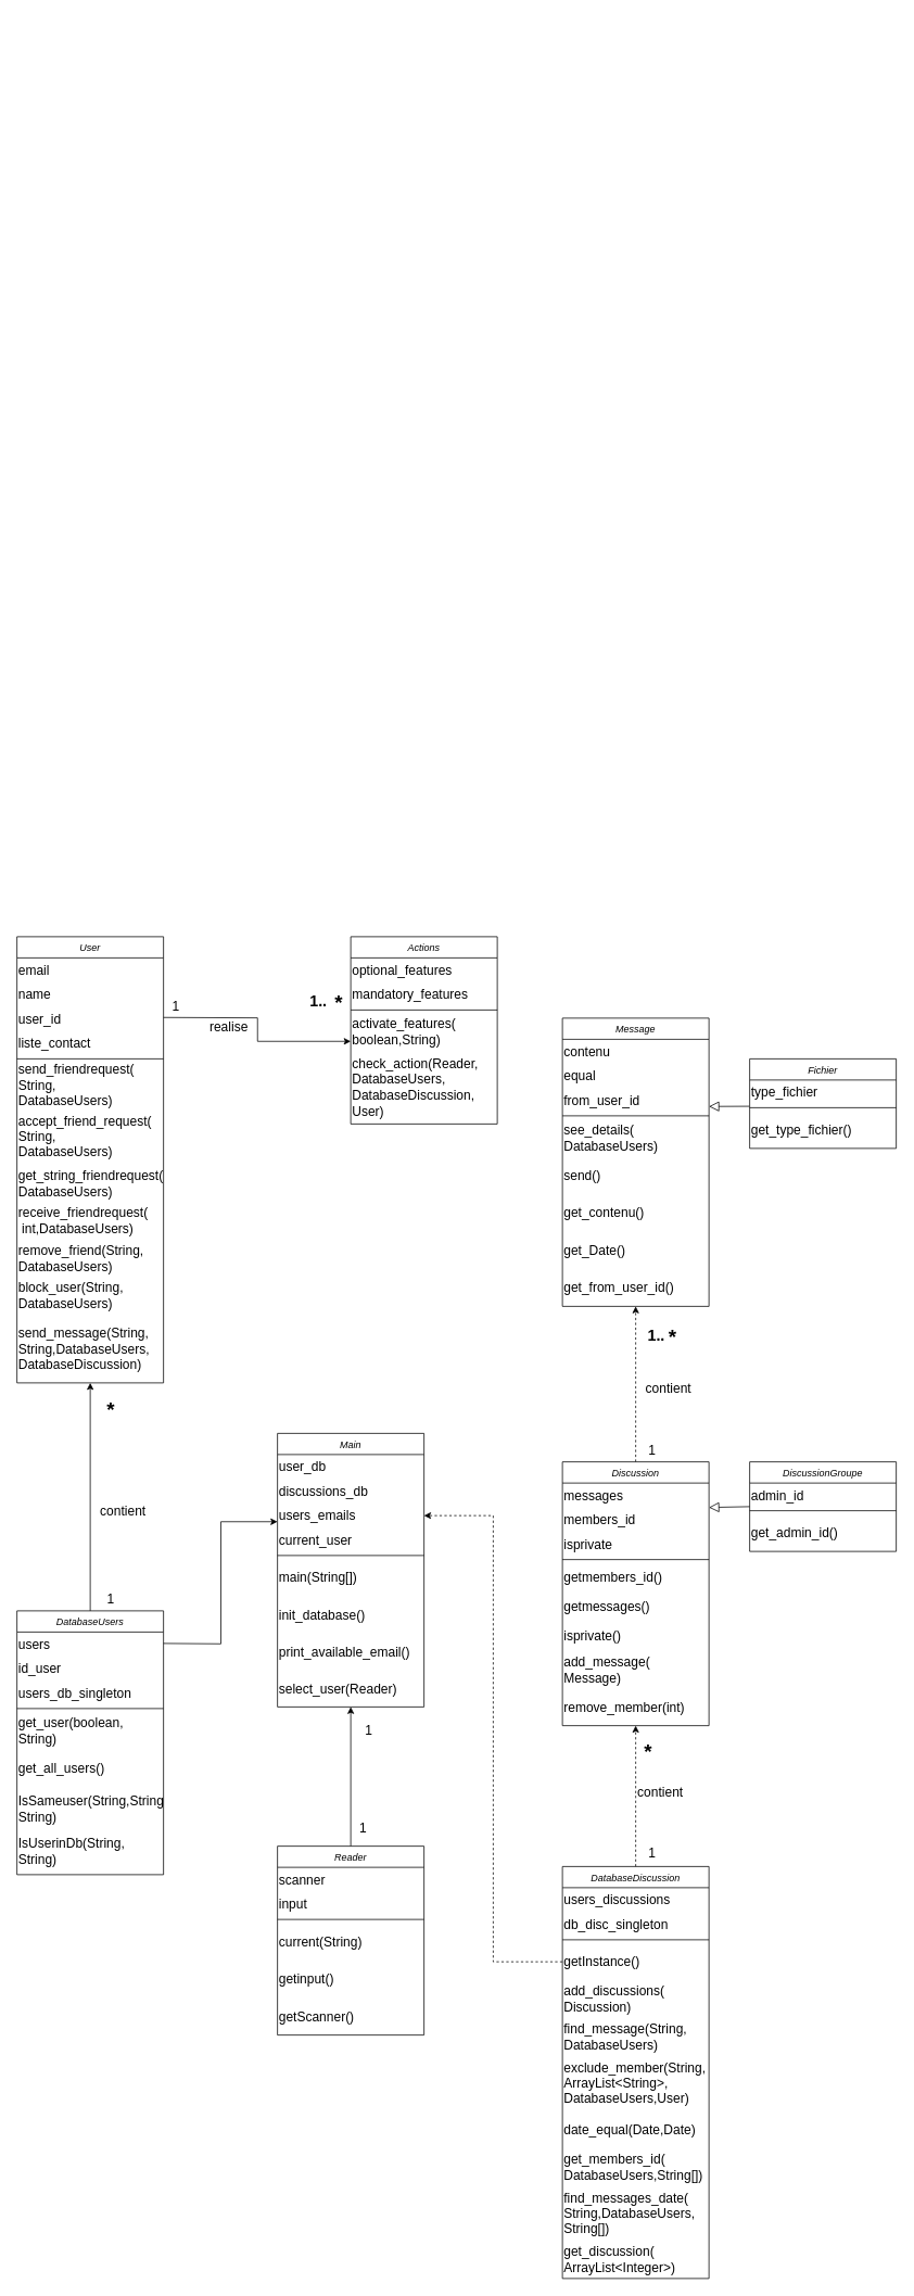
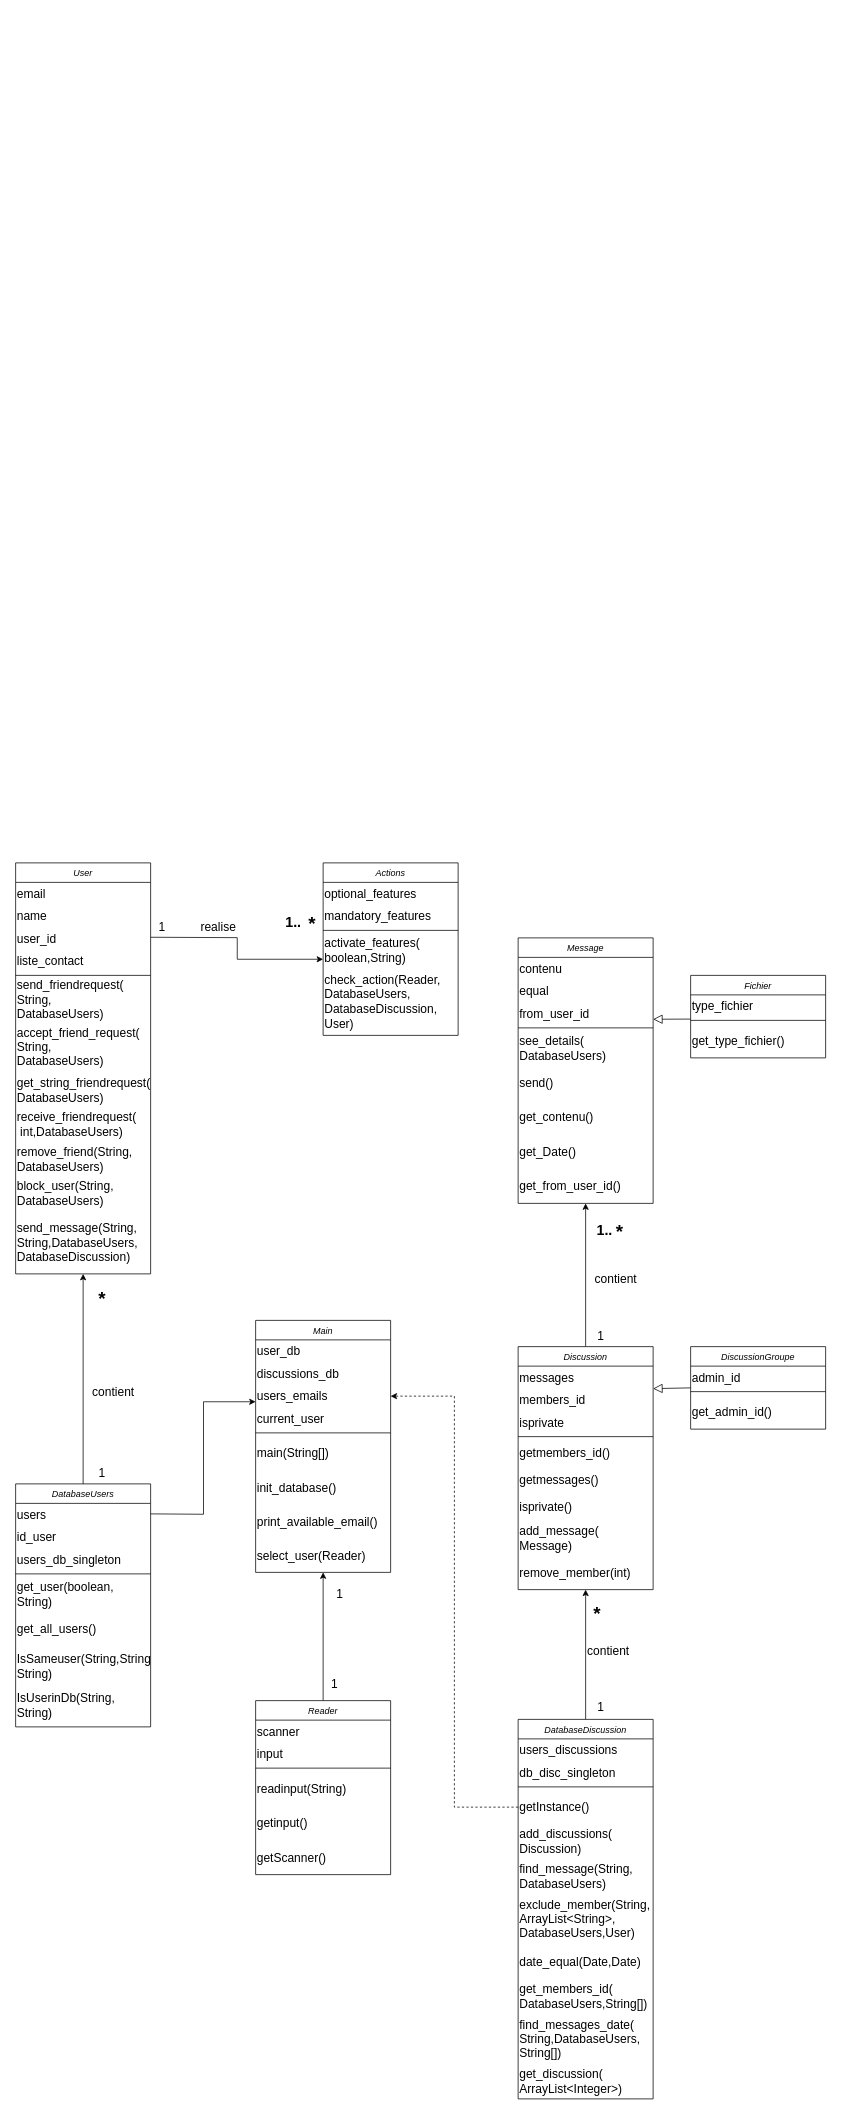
- <mxCell id="97" value="&lt;font style=&quot;font-size: 16px;&quot;&gt;realise&lt;/font&gt;" style="text;html=1;align=center;verticalAlign=middle;resizable=0;points=[];autosize=1;strokeColor=none;fillColor=none;" parent="1" vertex="1"><mxGeometry x="245" y="1245" width="70" height="30" as="geometry" /></mxCell>
+ <mxCell id="97" value="&lt;font style=&quot;font-size: 16px;&quot;&gt;realise&lt;/font&gt;" style="text;html=1;align=center;verticalAlign=middle;resizable=0;points=[];autosize=1;strokeColor=none;fillColor=none;" parent="1" vertex="1"><mxGeometry x="255" y="1220" width="70" height="30" as="geometry" /></mxCell>
- <mxCell id="12" style="edgeStyle=orthogonalEdgeStyle;rounded=0;orthogonalLoop=1;jettySize=auto;html=1;exitX=0.5;exitY=0;exitDx=0;exitDy=0;entryX=0.5;entryY=1;entryDx=0;entryDy=0;dashed=1;" parent="1" source="13" target="2" edge="1"><mxGeometry relative="1" as="geometry"><mxPoint x="780" y="1630" as="targetPoint" /></mxGeometry></mxCell>
+ <mxCell id="12" style="edgeStyle=orthogonalEdgeStyle;rounded=0;orthogonalLoop=1;jettySize=auto;html=1;exitX=0.5;exitY=0;exitDx=0;exitDy=0;entryX=0.5;entryY=1;entryDx=0;entryDy=0;" parent="1" source="13" target="2" edge="1"><mxGeometry relative="1" as="geometry"><mxPoint x="780" y="1630" as="targetPoint" /></mxGeometry></mxCell>
- <mxCell id="26" style="edgeStyle=orthogonalEdgeStyle;rounded=0;orthogonalLoop=1;jettySize=auto;html=1;entryX=0.5;entryY=1;entryDx=0;entryDy=0;dashed=1;" parent="1" source="27" target="13" edge="1"><mxGeometry relative="1" as="geometry" /></mxCell>
+ <mxCell id="26" style="edgeStyle=orthogonalEdgeStyle;rounded=0;orthogonalLoop=1;jettySize=auto;html=1;entryX=0.5;entryY=1;entryDx=0;entryDy=0;" parent="1" source="27" target="13" edge="1"><mxGeometry relative="1" as="geometry" /></mxCell>
- <mxCell id="81" value="&lt;p style=&quot;line-height: 120%;&quot;&gt;&lt;/p&gt;&lt;div style=&quot;font-size: 16px;&quot; align=&quot;left&quot;&gt;&lt;font style=&quot;font-size: 16px;&quot;&gt;current(String)&lt;/font&gt;&lt;/div&gt;&lt;p&gt;&lt;/p&gt;" style="text;html=1;strokeColor=none;fillColor=none;align=left;verticalAlign=middle;whiteSpace=wrap;rounded=0;" parent="77" vertex="1"><mxGeometry y="94" width="180" height="46" as="geometry" /></mxCell>
+ <mxCell id="81" value="&lt;p style=&quot;line-height: 120%;&quot;&gt;&lt;/p&gt;&lt;div style=&quot;font-size: 16px;&quot; align=&quot;left&quot;&gt;&lt;font style=&quot;font-size: 16px;&quot;&gt;readinput(String)&lt;/font&gt;&lt;/div&gt;&lt;p&gt;&lt;/p&gt;" style="text;html=1;strokeColor=none;fillColor=none;align=left;verticalAlign=middle;whiteSpace=wrap;rounded=0;" parent="77" vertex="1"><mxGeometry y="94" width="180" height="46" as="geometry" /></mxCell>
